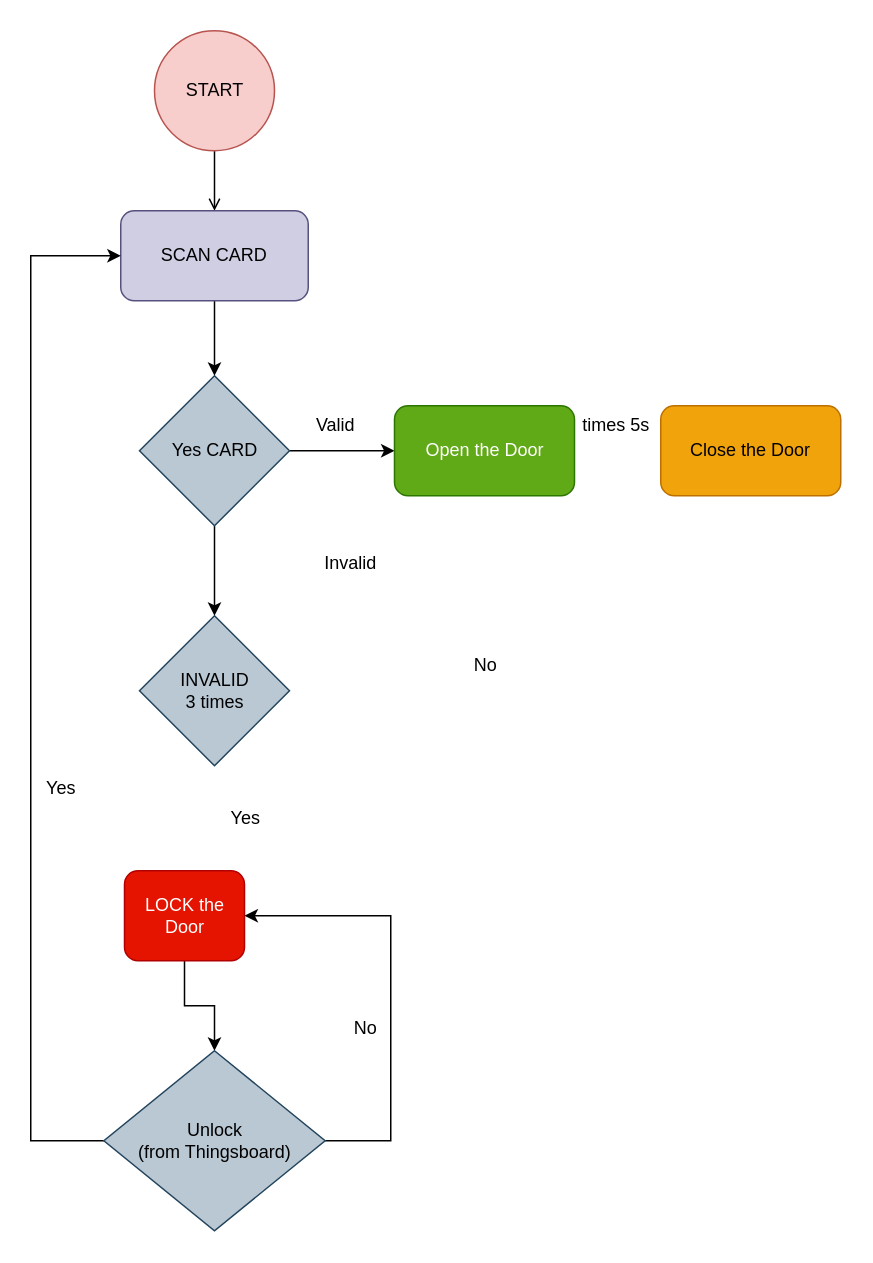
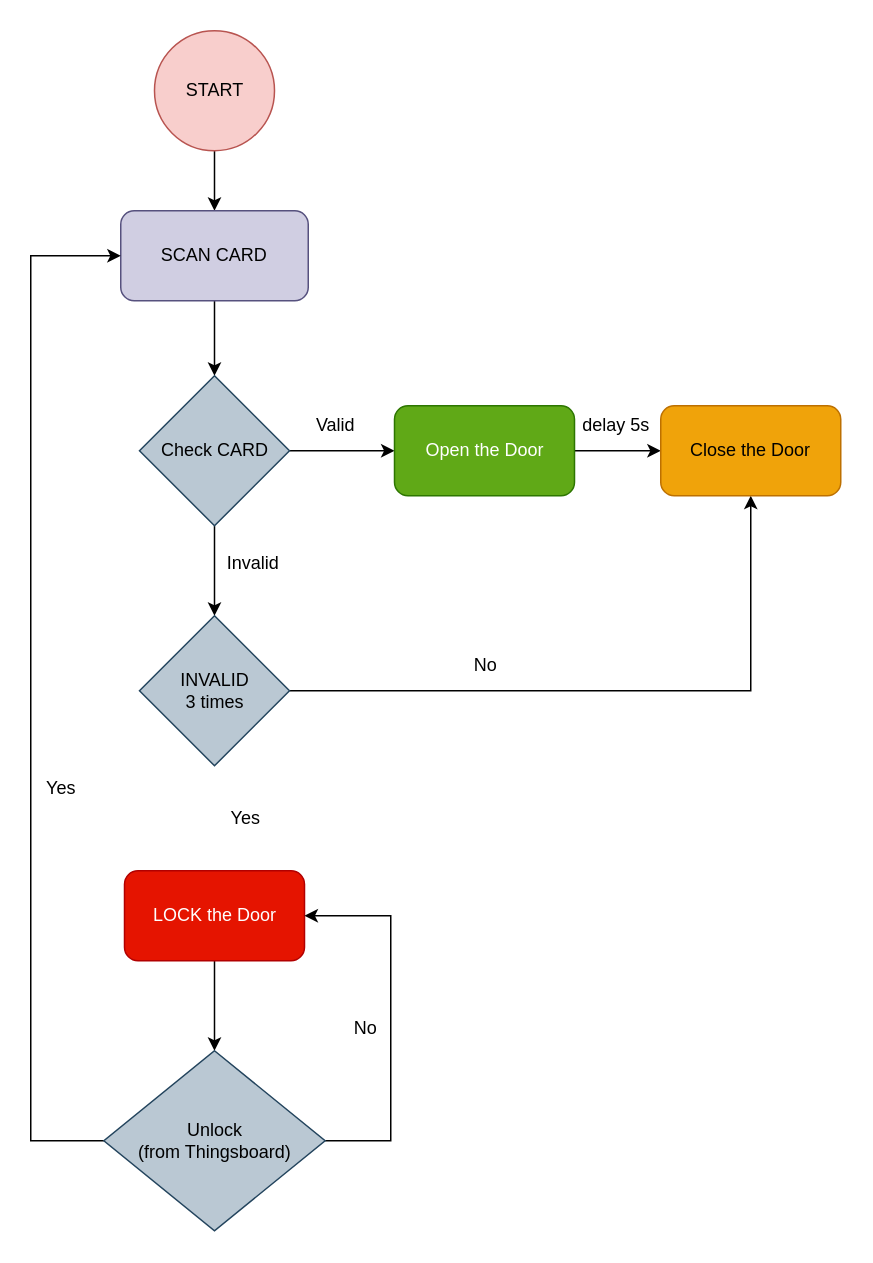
- <mxCell id="2" style="edgeStyle=orthogonalEdgeStyle;rounded=0;orthogonalLoop=1;jettySize=auto;html=1;exitX=0.5;exitY=1;exitDx=0;exitDy=0;entryX=0.5;entryY=0;entryDx=0;entryDy=0;endArrow=open;" parent="1" source="3" target="5" edge="1"><mxGeometry relative="1" as="geometry" /></mxCell>
+ <mxCell id="2" style="edgeStyle=orthogonalEdgeStyle;rounded=0;orthogonalLoop=1;jettySize=auto;html=1;exitX=0.5;exitY=1;exitDx=0;exitDy=0;entryX=0.5;entryY=0;entryDx=0;entryDy=0;" parent="1" source="3" target="5" edge="1"><mxGeometry relative="1" as="geometry" /></mxCell>
- <mxCell id="18" value="times 5s" style="text;html=1;align=center;verticalAlign=middle;resizable=0;points=[];autosize=1;strokeColor=none;fillColor=none;" parent="1" vertex="1"><mxGeometry x="375" y="268" width="70" height="30" as="geometry" /></mxCell>
+ <mxCell id="18" value="delay 5s" style="text;html=1;align=center;verticalAlign=middle;resizable=0;points=[];autosize=1;strokeColor=none;fillColor=none;" parent="1" vertex="1"><mxGeometry x="375" y="268" width="70" height="30" as="geometry" /></mxCell>
- <mxCell id="8" value="Yes CARD" style="rhombus;whiteSpace=wrap;html=1;fillColor=#bac8d3;strokeColor=#23445d;" parent="1" vertex="1"><mxGeometry x="92.5" y="250" width="100" height="100" as="geometry" /></mxCell>
+ <mxCell id="8" value="Check CARD" style="rhombus;whiteSpace=wrap;html=1;fillColor=#bac8d3;strokeColor=#23445d;" parent="1" vertex="1"><mxGeometry x="92.5" y="250" width="100" height="100" as="geometry" /></mxCell>
+ <mxCell id="9" style="edgeStyle=orthogonalEdgeStyle;rounded=0;orthogonalLoop=1;jettySize=auto;html=1;exitX=1;exitY=0.5;exitDx=0;exitDy=0;entryX=0;entryY=0.5;entryDx=0;entryDy=0;" parent="1" source="10" target="17" edge="1"><mxGeometry relative="1" as="geometry" /></mxCell>
- <mxCell id="16" value="Invalid" style="text;html=1;align=center;verticalAlign=middle;resizable=0;points=[];autosize=1;strokeColor=none;fillColor=none;" parent="1" vertex="1"><mxGeometry x="202.5" y="360" width="60" height="30" as="geometry" /></mxCell>
+ <mxCell id="16" value="Invalid" style="text;html=1;align=center;verticalAlign=middle;resizable=0;points=[];autosize=1;strokeColor=none;fillColor=none;" parent="1" vertex="1"><mxGeometry x="137.5" y="360" width="60" height="30" as="geometry" /></mxCell>
+ <mxCell id="11" style="edgeStyle=orthogonalEdgeStyle;rounded=0;orthogonalLoop=1;jettySize=auto;html=1;exitX=1;exitY=0.5;exitDx=0;exitDy=0;entryX=0.5;entryY=1;entryDx=0;entryDy=0;" parent="1" source="12" target="17" edge="1"><mxGeometry relative="1" as="geometry" /></mxCell>
- <mxCell id="14" value="LOCK the Door" style="rounded=1;whiteSpace=wrap;html=1;fillColor=#e51400;fontColor=#ffffff;strokeColor=#B20000;" parent="1" vertex="1"><mxGeometry x="82.5" y="580" width="80" height="60" as="geometry" /></mxCell>
+ <mxCell id="14" value="LOCK the Door" style="rounded=1;whiteSpace=wrap;html=1;fillColor=#e51400;fontColor=#ffffff;strokeColor=#B20000;" parent="1" vertex="1"><mxGeometry x="82.5" y="580" width="120" height="60" as="geometry" /></mxCell>
